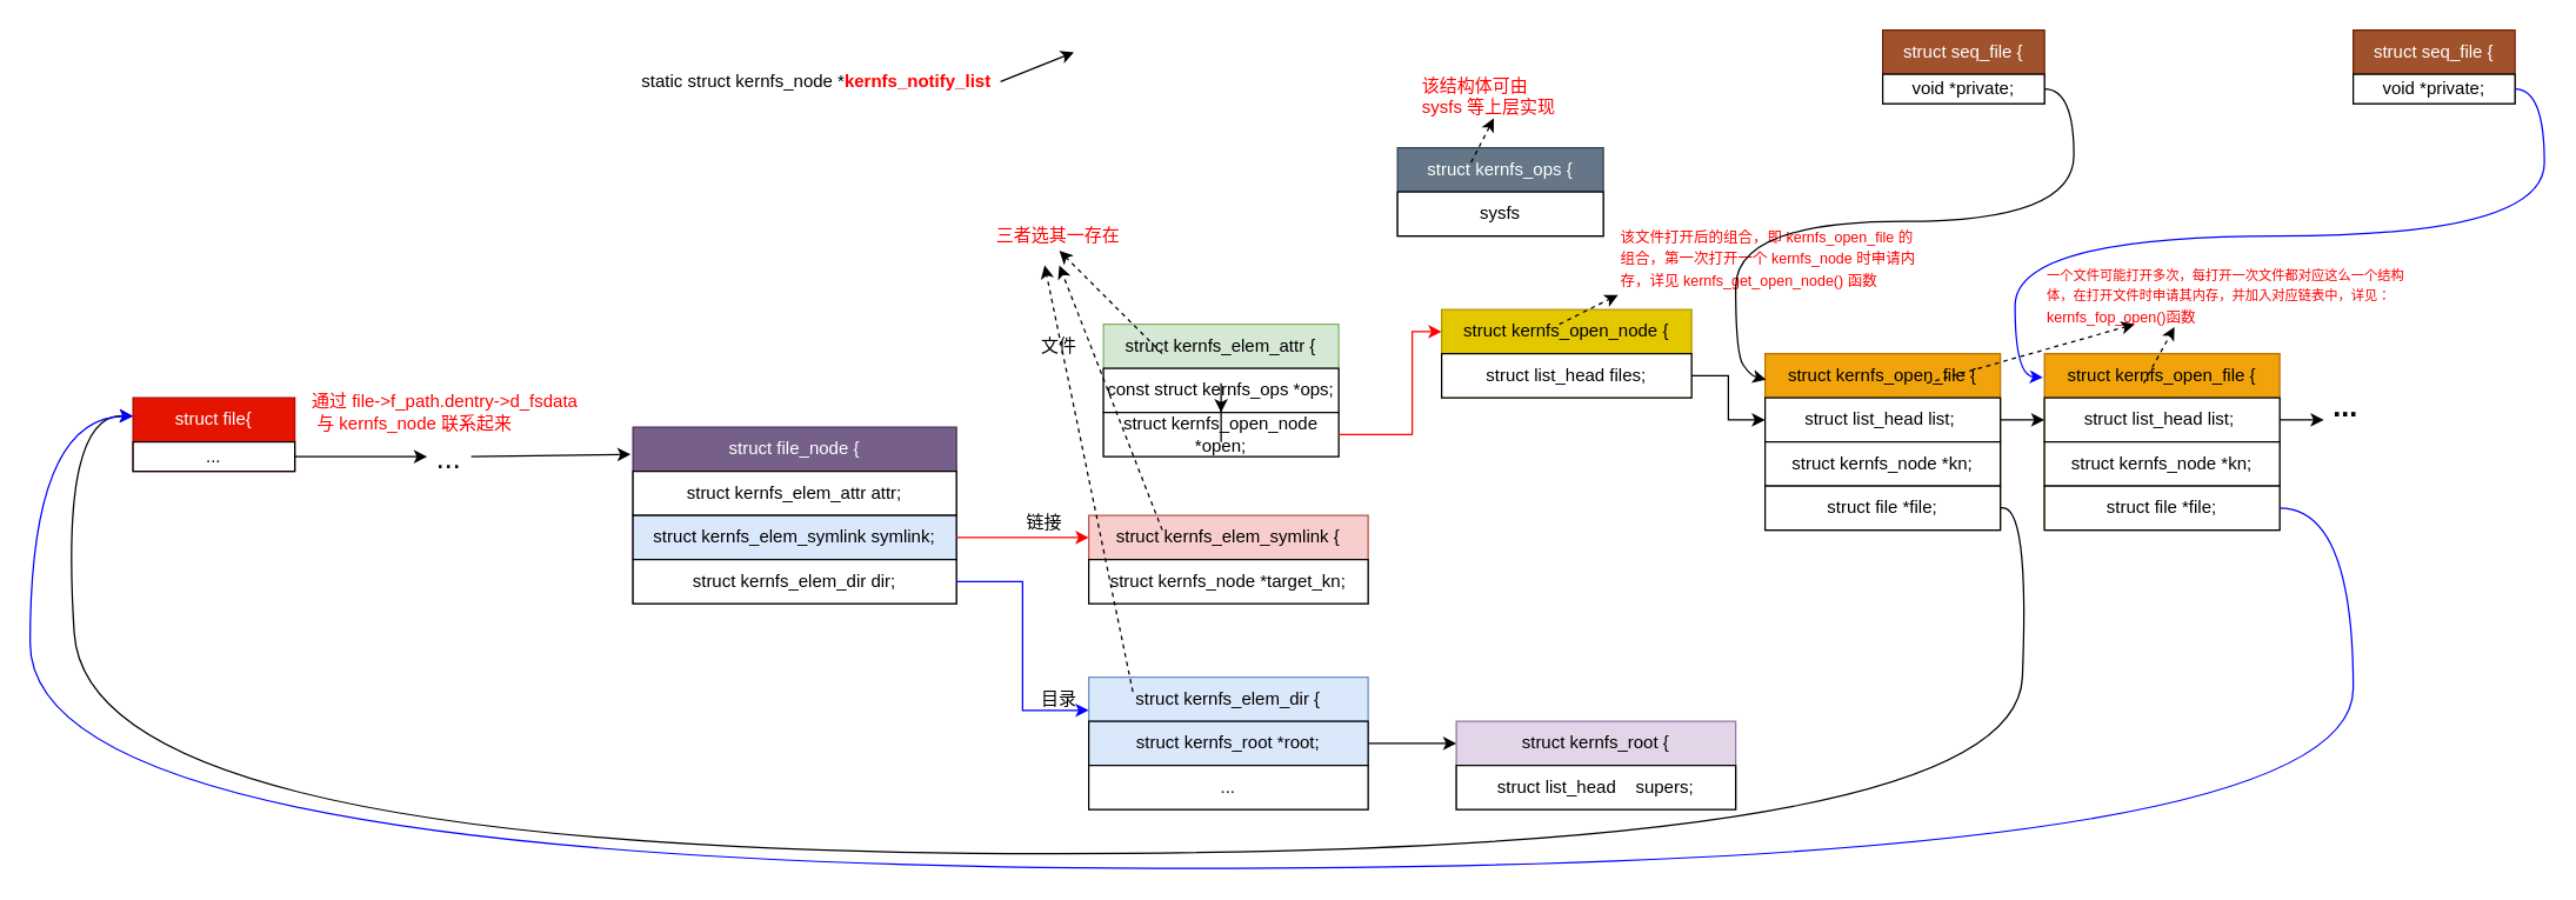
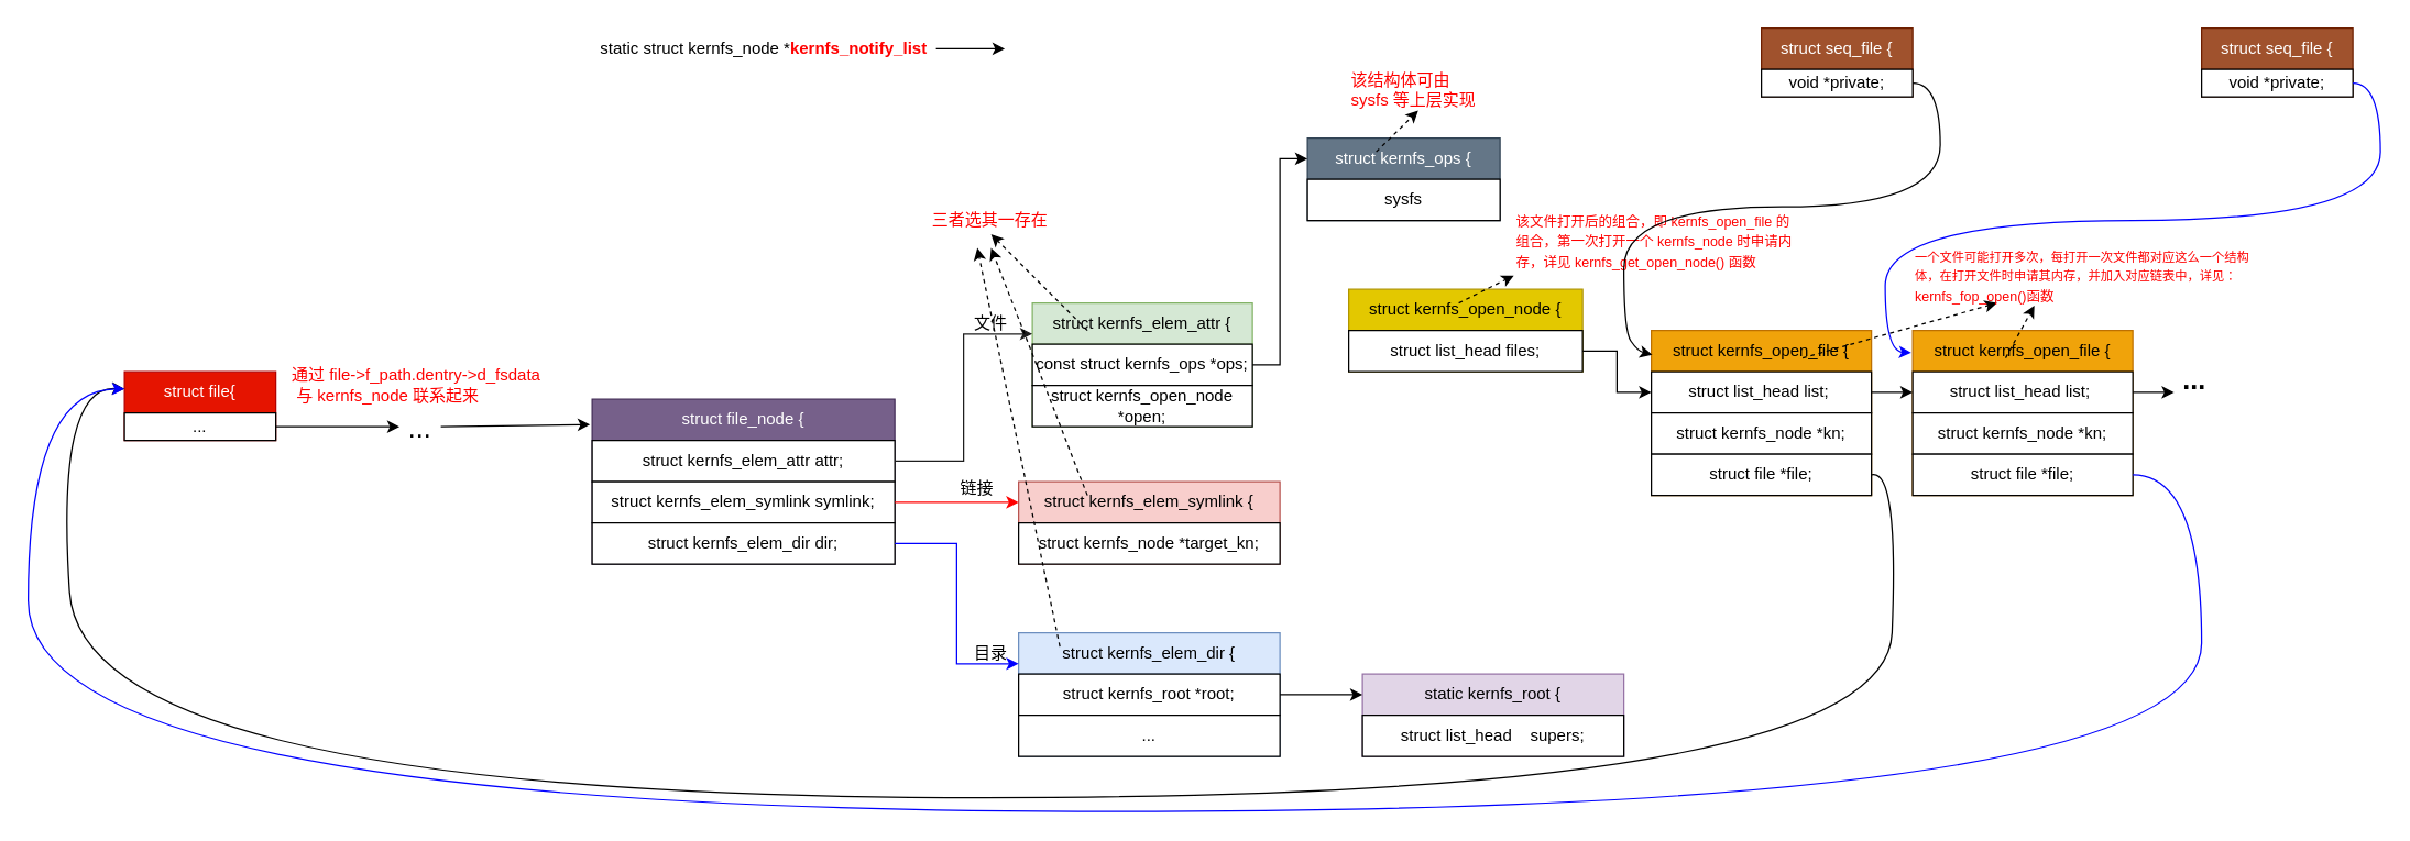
- <mxCell id="54" value="static struct kernfs_node *&lt;b&gt;&lt;font color=&quot;#ff0000&quot;&gt;kernfs_notify_list&lt;/font&gt;&lt;/b&gt;" style="text;html=1;strokeColor=none;fillColor=none;align=center;verticalAlign=middle;whiteSpace=wrap;rounded=0;" parent="1" vertex="1"><mxGeometry x="430" y="40" width="250" height="30" as="geometry" /></mxCell>
+ <mxCell id="54" value="static struct kernfs_node *&lt;b&gt;&lt;font color=&quot;#ff0000&quot;&gt;kernfs_notify_list&lt;/font&gt;&lt;/b&gt;" style="text;html=1;strokeColor=none;fillColor=none;align=center;verticalAlign=middle;whiteSpace=wrap;rounded=0;" parent="1" vertex="1"><mxGeometry x="430" y="20" width="250" height="30" as="geometry" /></mxCell>
- <mxCell id="64" value="&lt;font color=&quot;#ff0000&quot;&gt;该结构体可由 sysfs 等上层实现&lt;/font&gt;" style="text;html=1;strokeColor=none;fillColor=none;align=left;verticalAlign=middle;whiteSpace=wrap;rounded=0;" vertex="1" parent="1"><mxGeometry x="965" y="50" width="101" height="30" as="geometry" /></mxCell>
+ <mxCell id="64" value="&lt;font color=&quot;#ff0000&quot;&gt;该结构体可由 sysfs 等上层实现&lt;/font&gt;" style="text;html=1;strokeColor=none;fillColor=none;align=left;verticalAlign=middle;whiteSpace=wrap;rounded=0;" vertex="1" parent="1"><mxGeometry x="980" y="50" width="101" height="30" as="geometry" /></mxCell>
- <mxCell id="32" value="" style="endArrow=classic;html=1;rounded=0;exitX=1;exitY=0.5;exitDx=0;exitDy=0;entryX=0;entryY=0.25;entryDx=0;entryDy=0;strokeColor=#FF0000;" parent="1" source="29" target="8" edge="1"><mxGeometry width="50" height="50" relative="1" as="geometry"><mxPoint x="870" y="310" as="sourcePoint" /><mxPoint x="920" y="260" as="targetPoint" /><Array as="points"><mxPoint x="960" y="295" /><mxPoint x="960" y="260" /><mxPoint x="960" y="225" /></Array></mxGeometry></mxCell>
- <mxCell id="31" value="" style="edgeStyle=orthogonalEdgeStyle;rounded=0;orthogonalLoop=1;jettySize=auto;html=1;" parent="1" source="28" target="29" edge="1"><mxGeometry relative="1" as="geometry" /></mxCell>
+ <mxCell id="31" value="" style="edgeStyle=orthogonalEdgeStyle;rounded=0;orthogonalLoop=1;jettySize=auto;html=1;entryX=0;entryY=0.25;entryDx=0;entryDy=0;" parent="1" source="28" target="6" edge="1"><mxGeometry relative="1" as="geometry" /></mxCell>
+ <mxCell id="30" value="" style="edgeStyle=orthogonalEdgeStyle;rounded=0;orthogonalLoop=1;jettySize=auto;html=1;entryX=0;entryY=0.25;entryDx=0;entryDy=0;strokeColor=#1E1E1E;" parent="1" source="3" target="27" edge="1"><mxGeometry relative="1" as="geometry" /></mxCell>
- <mxCell id="4" value="struct kernfs_elem_symlink&#09;symlink;" style="rounded=0;whiteSpace=wrap;html=1;fillColor=#dae8fc;" parent="2" vertex="1"><mxGeometry y="60" width="220" height="30" as="geometry" /></mxCell>
+ <mxCell id="4" value="struct kernfs_elem_symlink&#09;symlink;" style="rounded=0;whiteSpace=wrap;html=1;" parent="2" vertex="1"><mxGeometry y="60" width="220" height="30" as="geometry" /></mxCell>
- <mxCell id="37" value="struct kernfs_root&#09;*root;" style="rounded=0;whiteSpace=wrap;html=1;fillColor=#dae8fc;" parent="36" vertex="1"><mxGeometry y="30" width="190" height="30" as="geometry" /></mxCell>
+ <mxCell id="37" value="struct kernfs_root&#09;*root;" style="rounded=0;whiteSpace=wrap;html=1;" parent="36" vertex="1"><mxGeometry y="30" width="190" height="30" as="geometry" /></mxCell>
- <mxCell id="55" value="&lt;div&gt;struct kernfs_root {&lt;/div&gt;" style="swimlane;fontStyle=0;childLayout=stackLayout;horizontal=1;startSize=30;horizontalStack=0;resizeParent=1;resizeParentMax=0;resizeLast=0;collapsible=1;marginBottom=0;whiteSpace=wrap;html=1;fillColor=#e1d5e7;strokeColor=#9673a6;" vertex="1" parent="1"><mxGeometry x="990" y="490" width="190" height="60" as="geometry" /></mxCell>
+ <mxCell id="55" value="&lt;div&gt;static kernfs_root {&lt;/div&gt;" style="swimlane;fontStyle=0;childLayout=stackLayout;horizontal=1;startSize=30;horizontalStack=0;resizeParent=1;resizeParentMax=0;resizeLast=0;collapsible=1;marginBottom=0;whiteSpace=wrap;html=1;fillColor=#e1d5e7;strokeColor=#9673a6;" vertex="1" parent="1"><mxGeometry x="990" y="490" width="190" height="60" as="geometry" /></mxCell>
